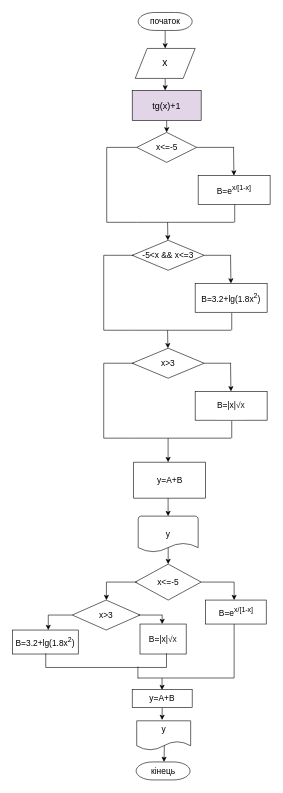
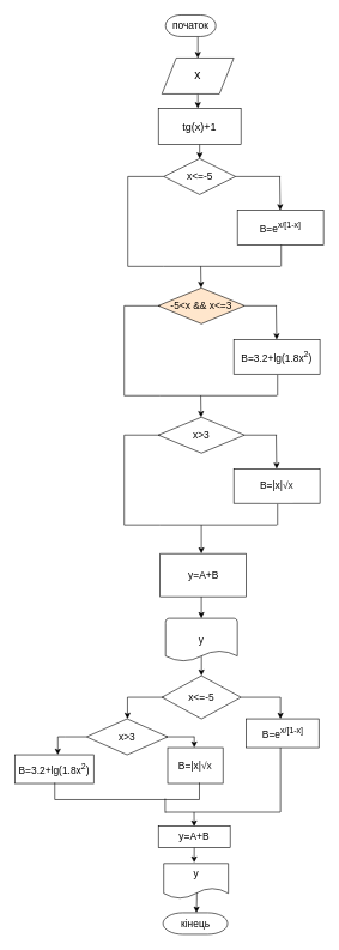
- <mxCell id="3" value="початок" style="strokeWidth=1;html=1;shape=mxgraph.flowchart.terminator;whiteSpace=wrap;fontSize=14;" vertex="1" parent="1"><mxGeometry x="230" y="20" width="90" height="30" as="geometry" /></mxCell>
+ <mxCell id="3" value="початок" style="strokeWidth=1;html=1;shape=mxgraph.flowchart.terminator;whiteSpace=wrap;fontSize=14;" vertex="1" parent="1"><mxGeometry x="230" y="20" width="70" height="30" as="geometry" /></mxCell>
- <mxCell id="7" value="tg(x)+1" style="rounded=0;whiteSpace=wrap;html=1;fontSize=15;fillColor=#e1d5e7;" vertex="1" parent="1"><mxGeometry x="220" y="150" width="115" height="50" as="geometry" /></mxCell>
+ <mxCell id="7" value="tg(x)+1" style="rounded=0;whiteSpace=wrap;html=1;fontSize=15;" vertex="1" parent="1"><mxGeometry x="220" y="150" width="115" height="50" as="geometry" /></mxCell>
- <mxCell id="18" value="-5&amp;lt;x &amp;amp;&amp;amp; x&amp;lt;=3" style="rhombus;whiteSpace=wrap;html=1;fontSize=14;" vertex="1" parent="1"><mxGeometry x="220" y="400" width="120" height="50" as="geometry" /></mxCell>
+ <mxCell id="18" value="-5&amp;lt;x &amp;amp;&amp;amp; x&amp;lt;=3" style="rhombus;whiteSpace=wrap;html=1;fontSize=14;fillColor=#ffe6cc;" vertex="1" parent="1"><mxGeometry x="220" y="400" width="120" height="50" as="geometry" /></mxCell>
